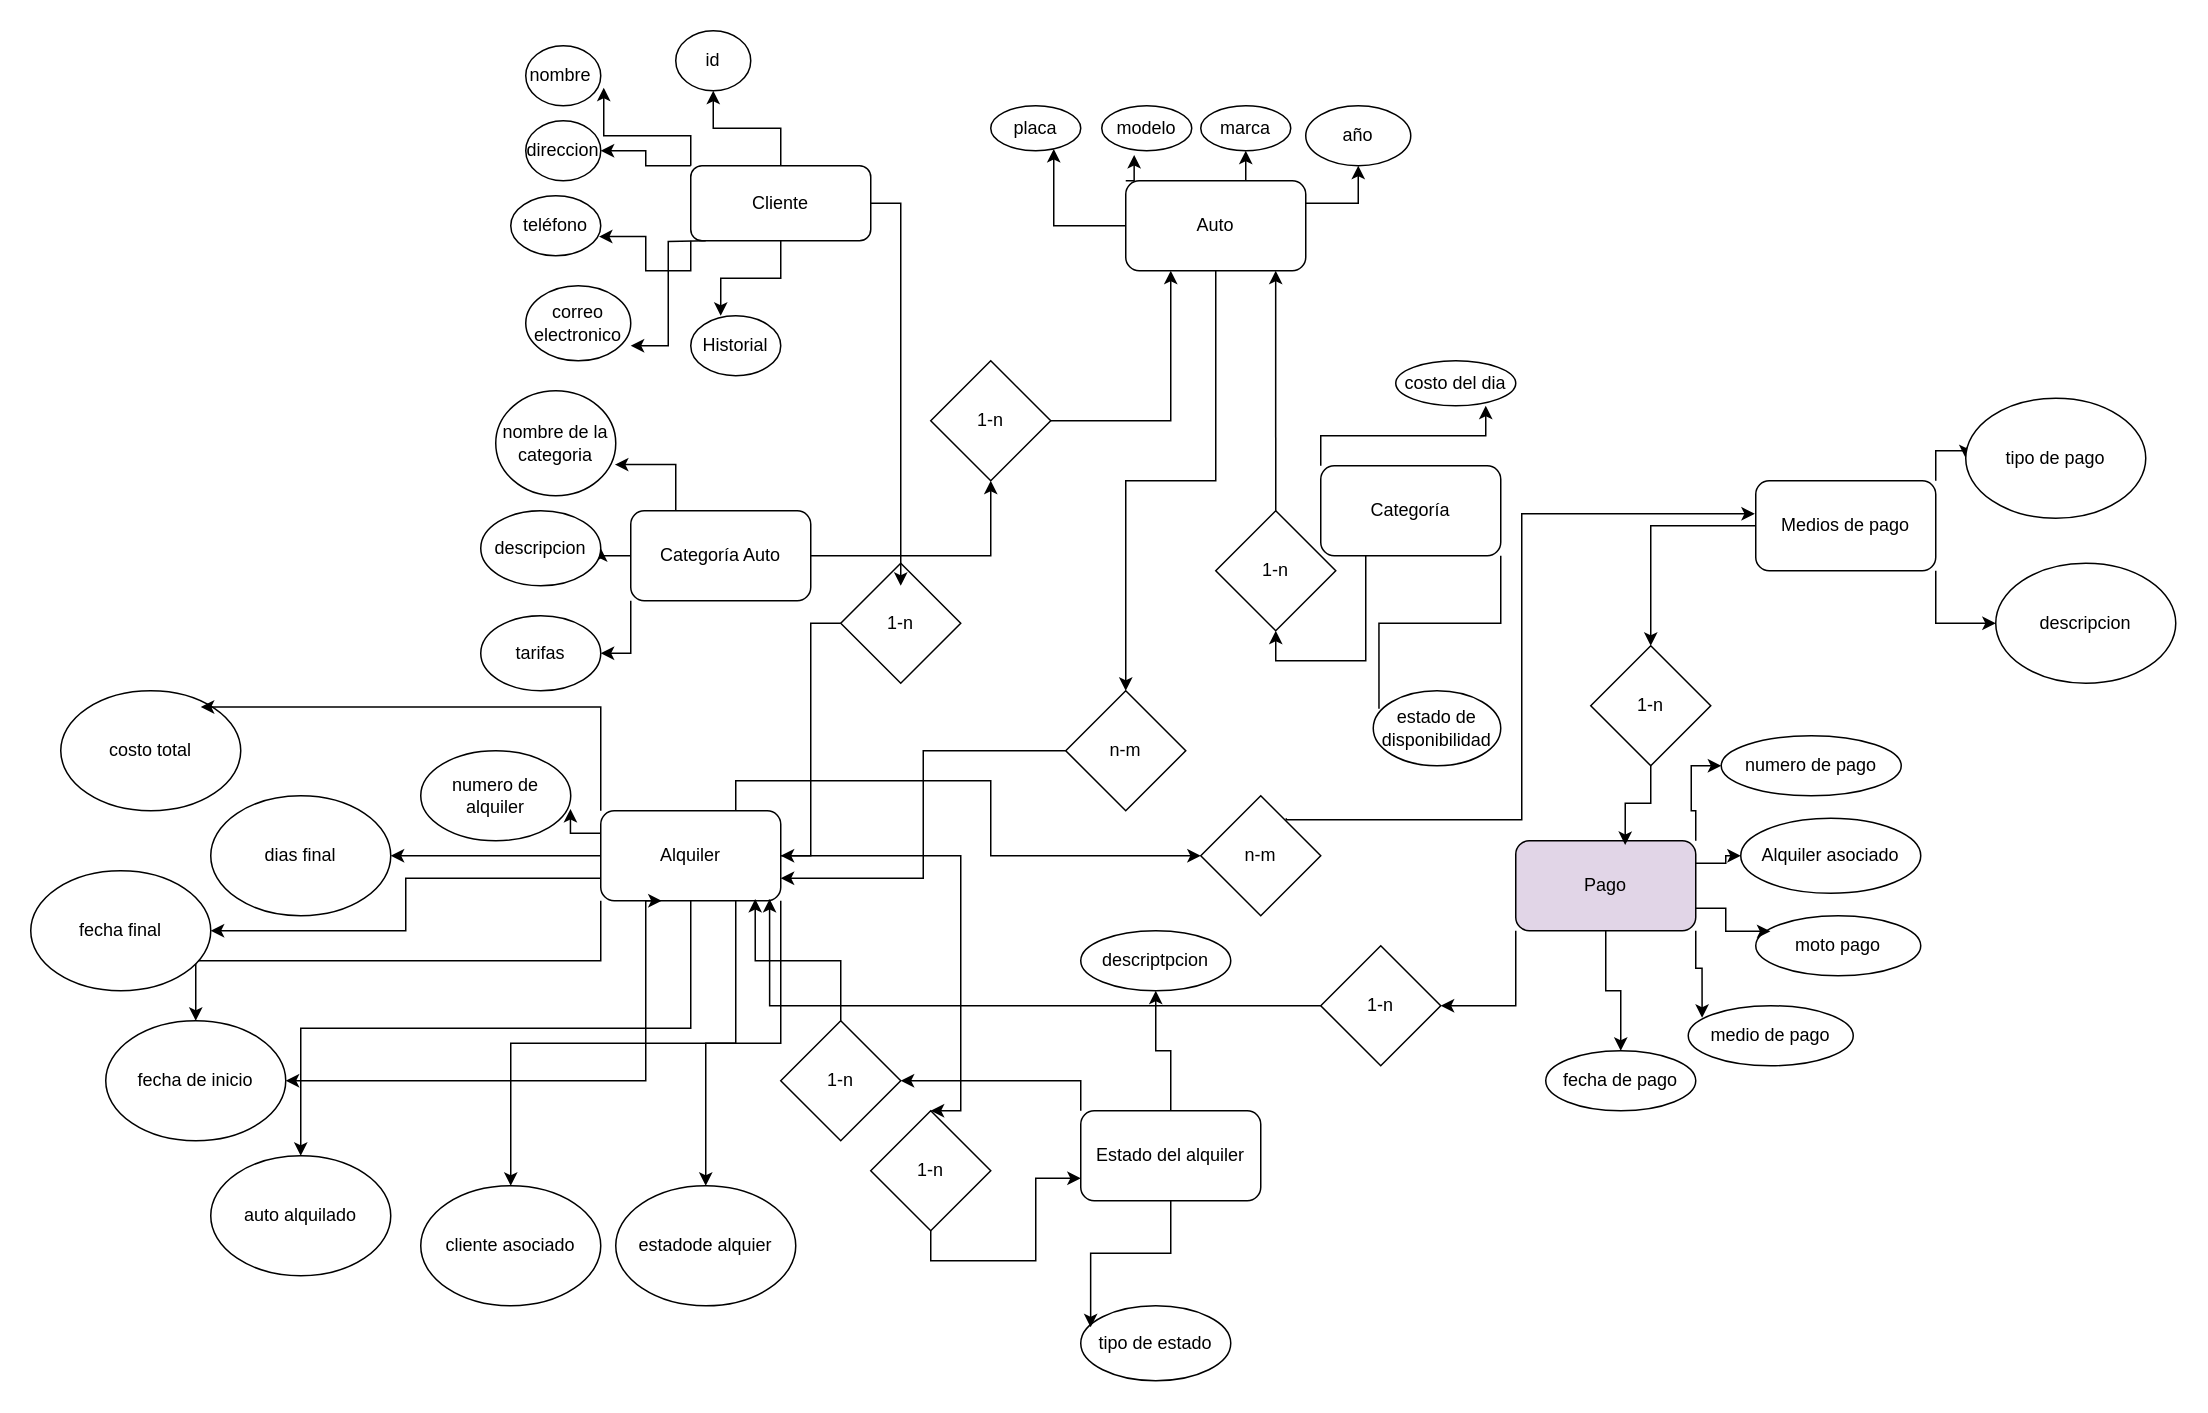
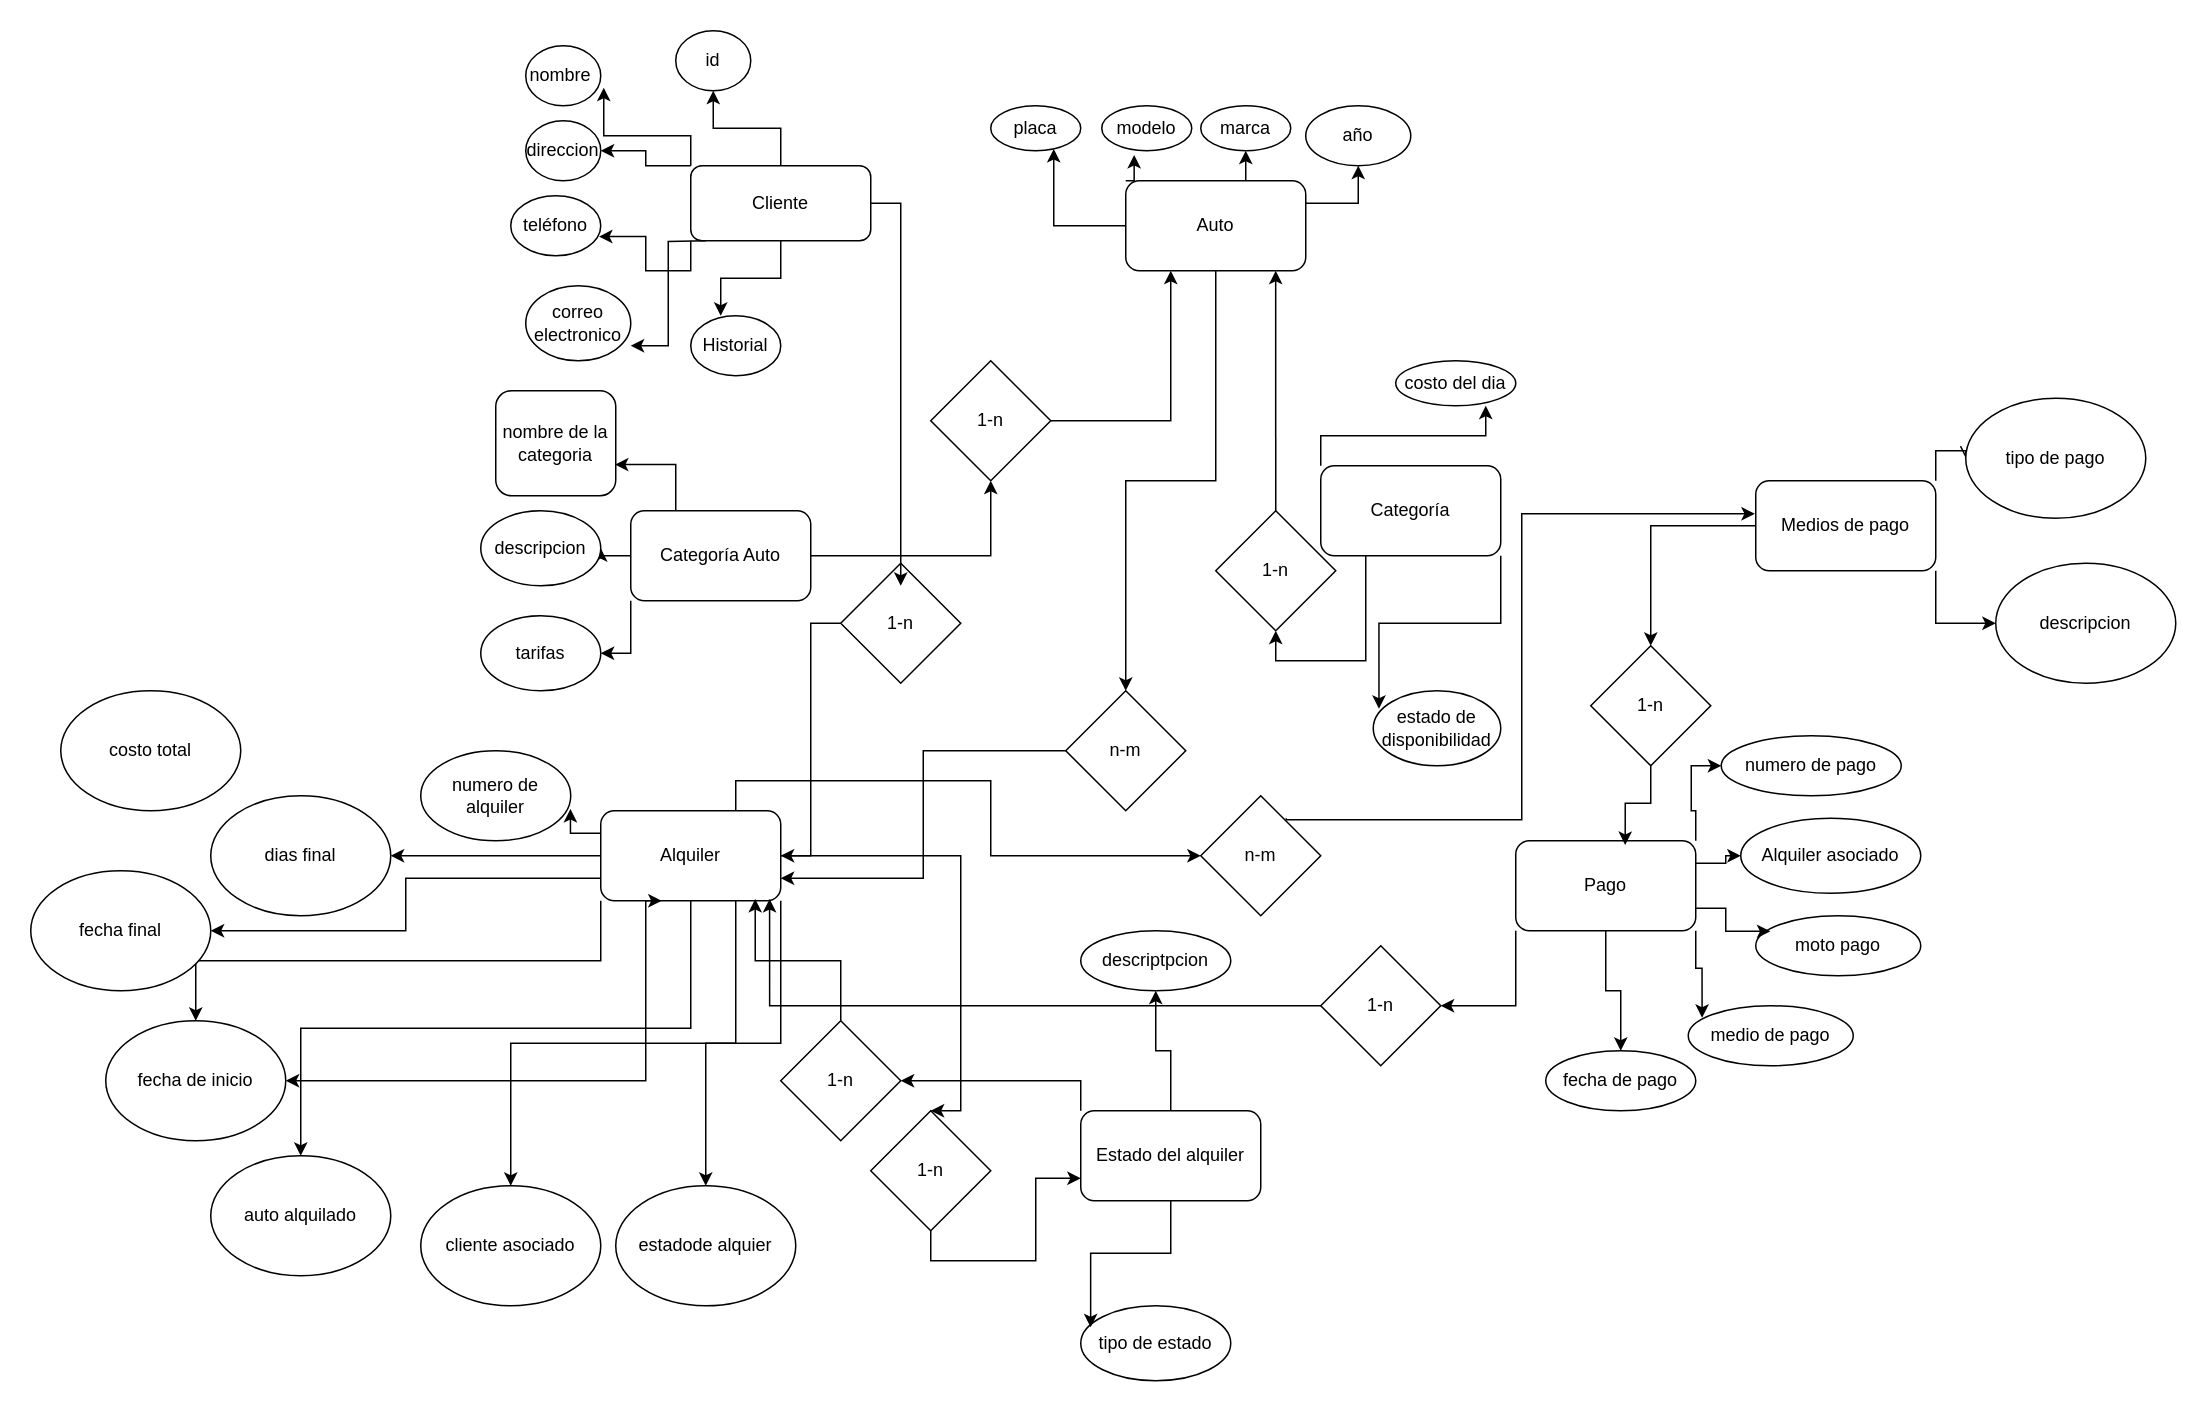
- <mxCell id="52" value="&lt;font style=&quot;vertical-align: inherit;&quot;&gt;&lt;font style=&quot;vertical-align: inherit;&quot;&gt;nombre de la categoria&lt;/font&gt;&lt;/font&gt;" style="ellipse;whiteSpace=wrap;html=1;" vertex="1" parent="1"><mxGeometry x="330" y="260" width="80" height="70" as="geometry" /></mxCell>
+ <mxCell id="52" value="&lt;font style=&quot;vertical-align: inherit;&quot;&gt;&lt;font style=&quot;vertical-align: inherit;&quot;&gt;nombre de la categoria&lt;/font&gt;&lt;/font&gt;" style="whiteSpace=wrap;html=1;rounded=1;" vertex="1" parent="1"><mxGeometry x="330" y="260" width="80" height="70" as="geometry" /></mxCell>
- <mxCell id="29" style="edgeStyle=orthogonalEdgeStyle;rounded=0;orthogonalLoop=1;jettySize=auto;html=1;exitX=1;exitY=0;exitDx=0;exitDy=0;" edge="1" parent="1" source="32" target="68"><mxGeometry relative="1" as="geometry" /></mxCell>
+ <mxCell id="29" style="edgeStyle=orthogonalEdgeStyle;rounded=0;orthogonalLoop=1;jettySize=auto;html=1;exitX=1;exitY=0;exitDx=0;exitDy=0;endArrow=open;" edge="1" parent="1" source="32" target="68"><mxGeometry relative="1" as="geometry" /></mxCell>
- <mxCell id="80" style="edgeStyle=orthogonalEdgeStyle;rounded=0;orthogonalLoop=1;jettySize=auto;html=1;exitX=1;exitY=1;exitDx=0;exitDy=0;entryX=0.045;entryY=0.24;entryDx=0;entryDy=0;entryPerimeter=0;endArrow=none;" edge="1" parent="1" source="12" target="53"><mxGeometry relative="1" as="geometry" /></mxCell>
+ <mxCell id="80" style="edgeStyle=orthogonalEdgeStyle;rounded=0;orthogonalLoop=1;jettySize=auto;html=1;exitX=1;exitY=1;exitDx=0;exitDy=0;entryX=0.045;entryY=0.24;entryDx=0;entryDy=0;entryPerimeter=0;" edge="1" parent="1" source="12" target="53"><mxGeometry relative="1" as="geometry" /></mxCell>
- <mxCell id="76" style="edgeStyle=orthogonalEdgeStyle;rounded=0;orthogonalLoop=1;jettySize=auto;html=1;exitX=0;exitY=0;exitDx=0;exitDy=0;entryX=0.778;entryY=0.135;entryDx=0;entryDy=0;entryPerimeter=0;" edge="1" parent="1" source="25" target="57"><mxGeometry relative="1" as="geometry" /></mxCell>
- <mxCell id="37" value="&lt;font style=&quot;vertical-align: inherit;&quot;&gt;&lt;font style=&quot;vertical-align: inherit;&quot;&gt;Pago&lt;/font&gt;&lt;/font&gt;" style="rounded=1;whiteSpace=wrap;html=1;fillColor=#e1d5e7;" vertex="1" parent="1"><mxGeometry x="1010" y="560" width="120" height="60" as="geometry" /></mxCell>
+ <mxCell id="37" value="&lt;font style=&quot;vertical-align: inherit;&quot;&gt;&lt;font style=&quot;vertical-align: inherit;&quot;&gt;Pago&lt;/font&gt;&lt;/font&gt;" style="rounded=1;whiteSpace=wrap;html=1;" vertex="1" parent="1"><mxGeometry x="1010" y="560" width="120" height="60" as="geometry" /></mxCell>
